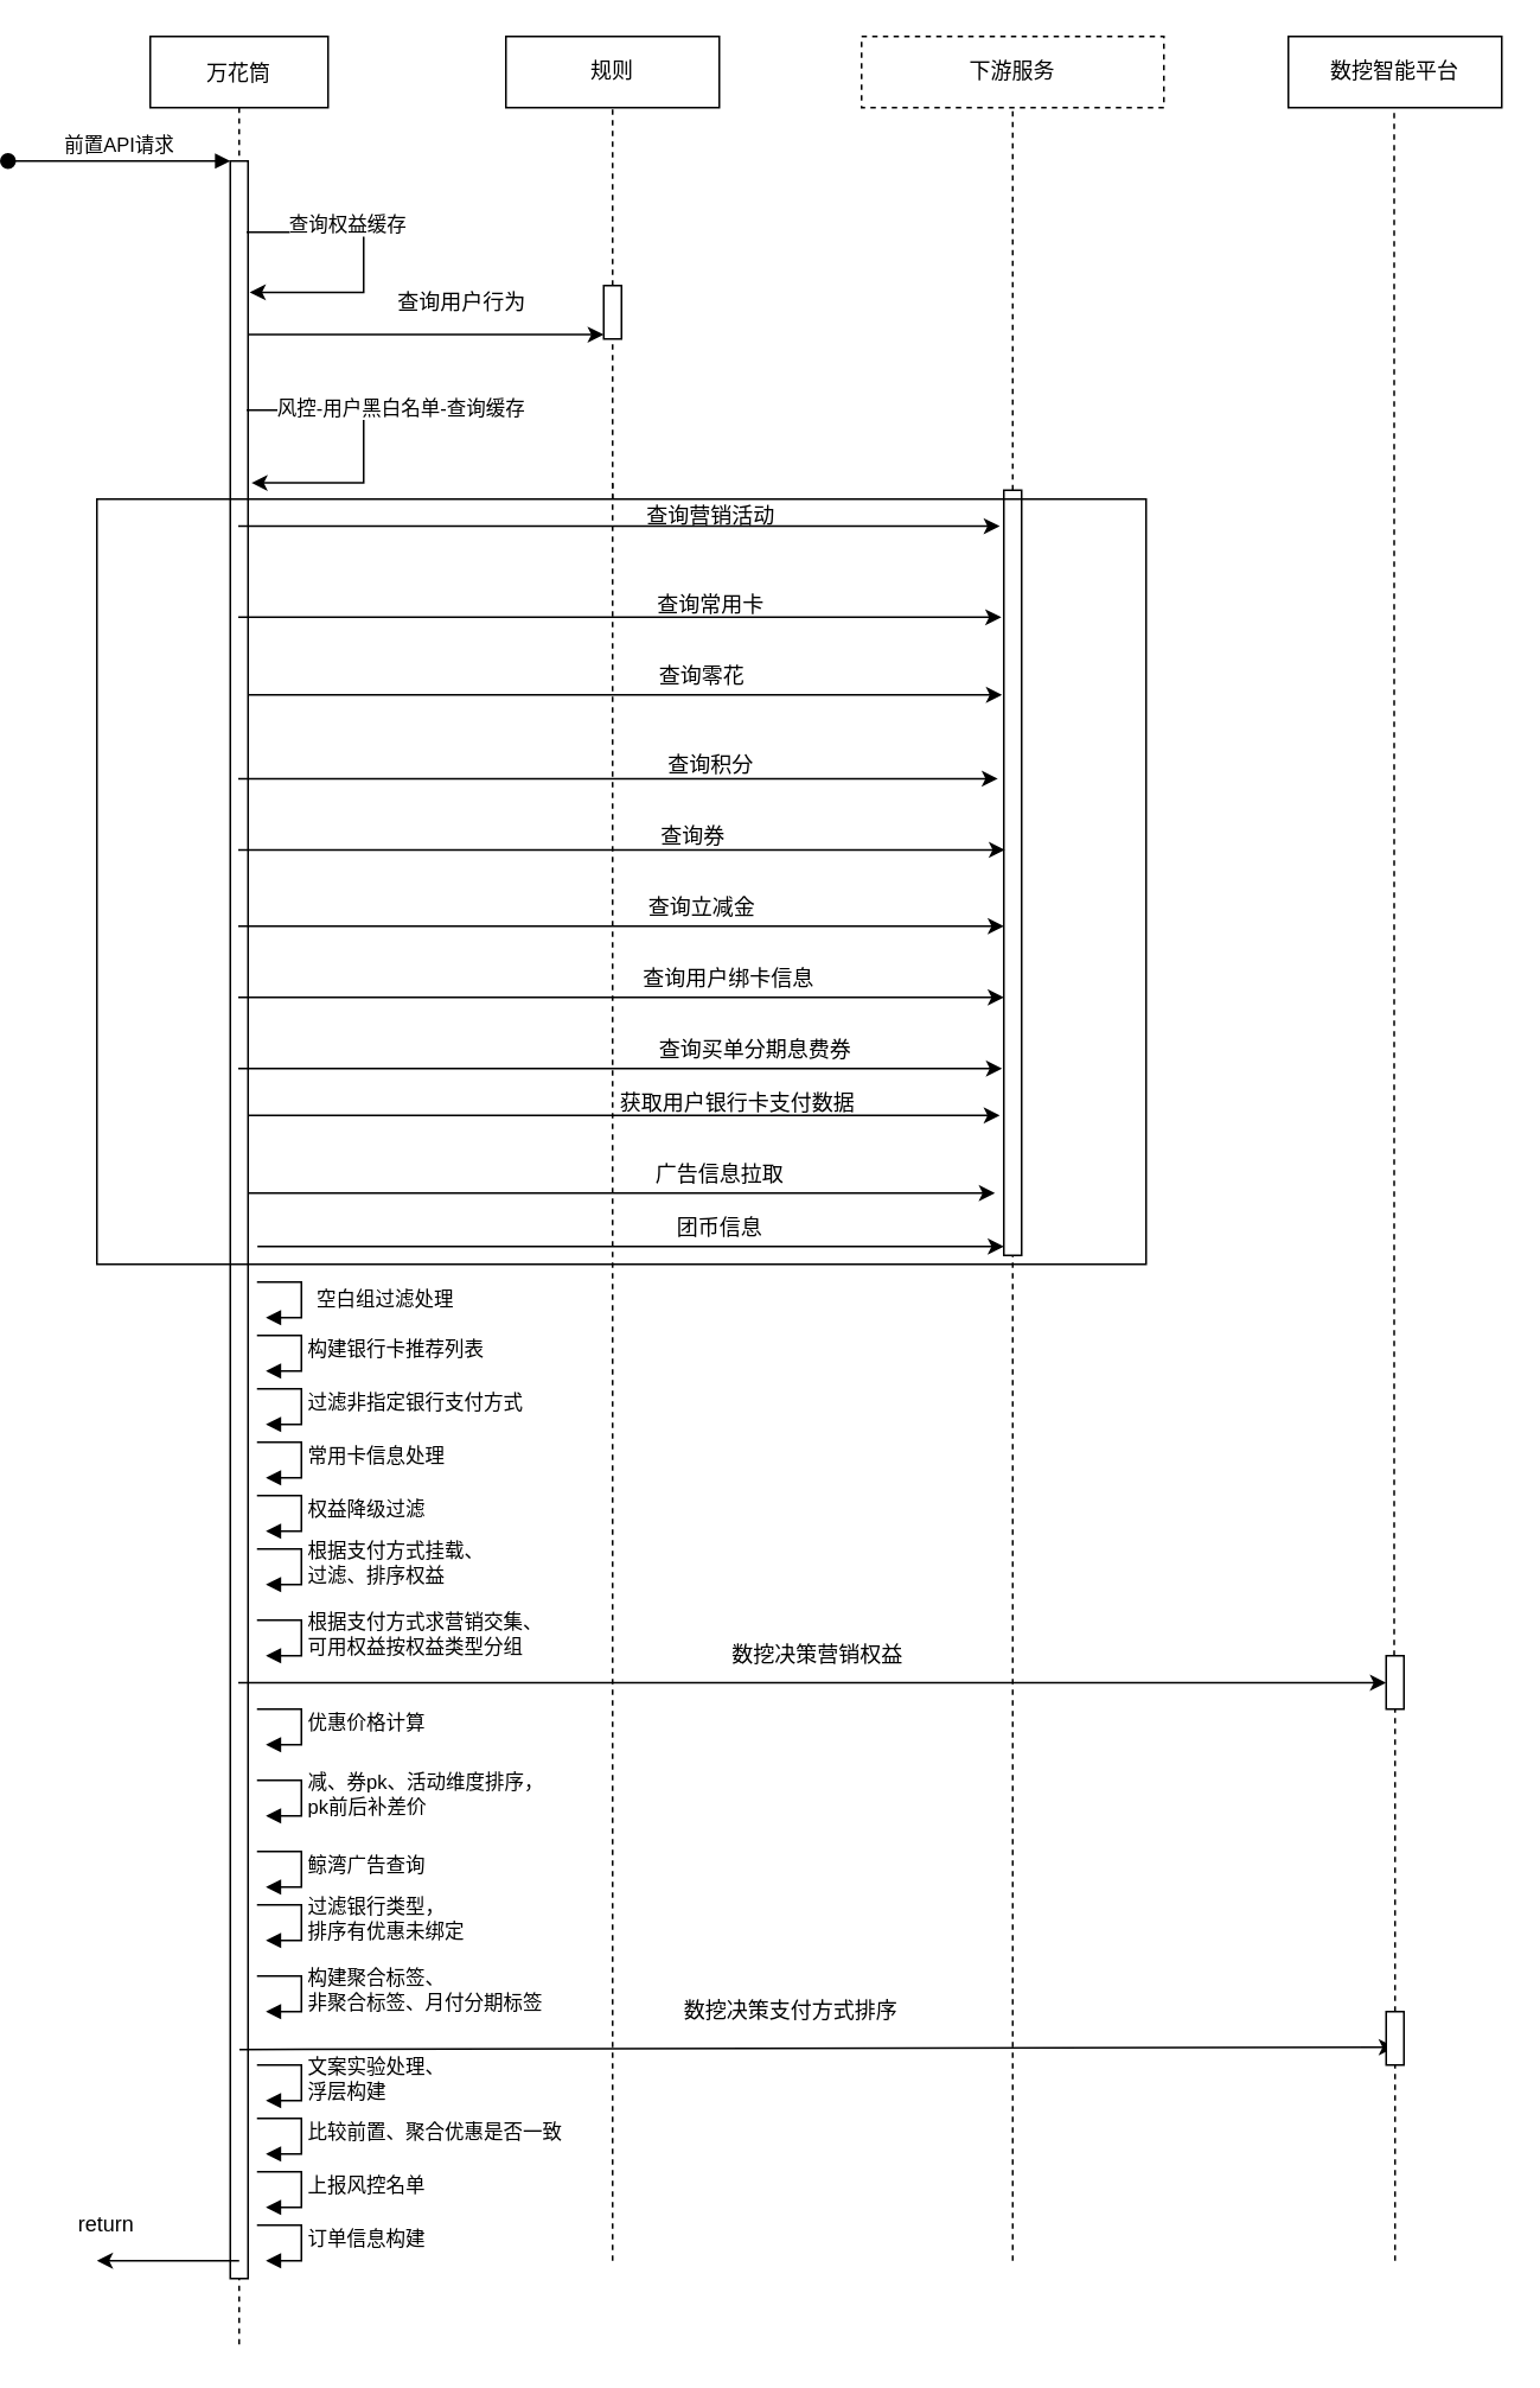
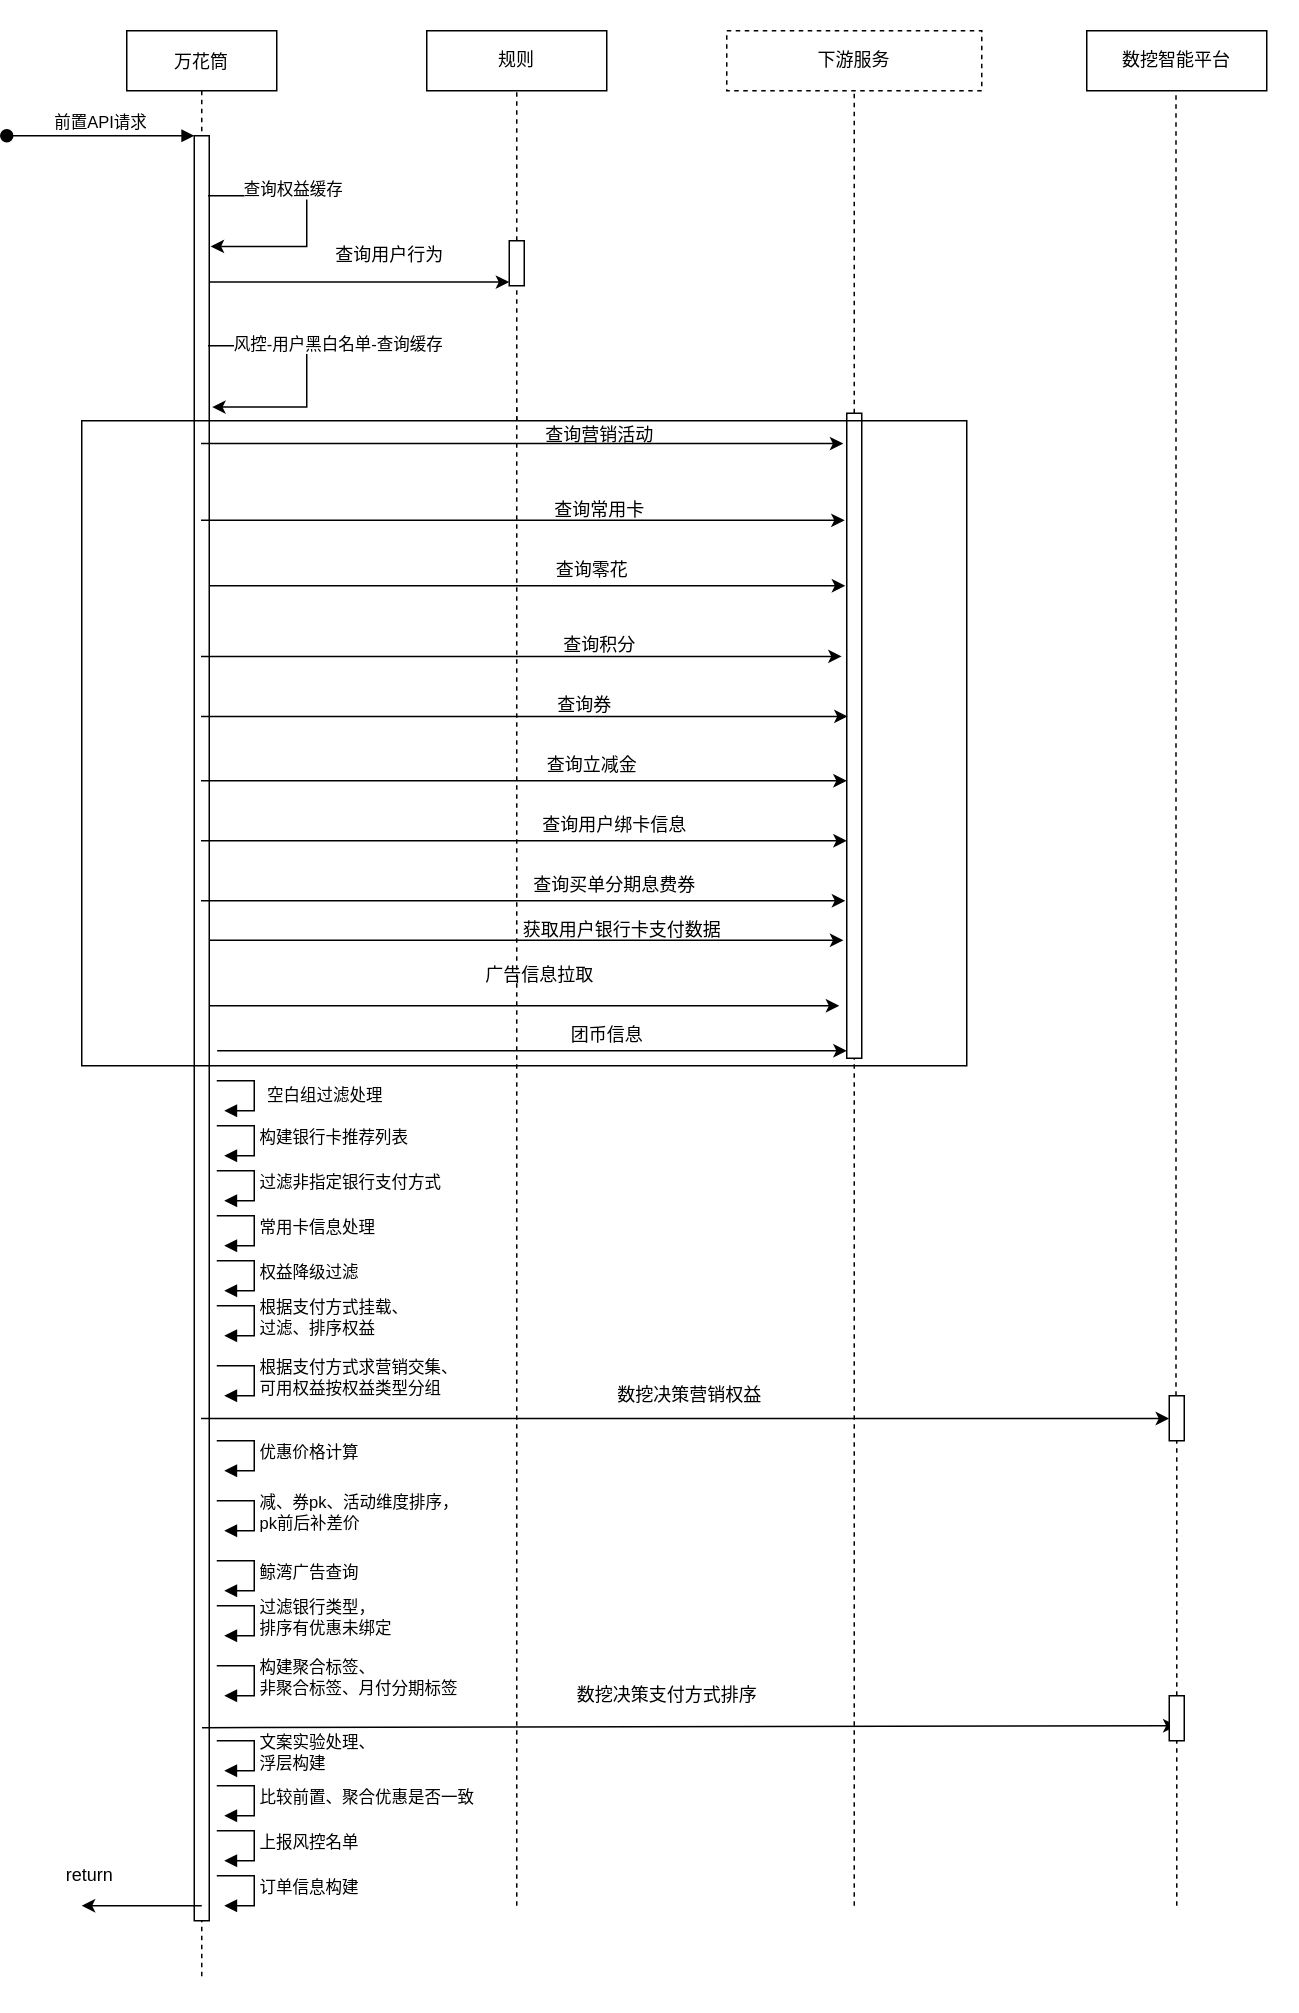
- <mxCell id="29" value="查询买单分期息费券" style="text;html=1;align=center;verticalAlign=middle;resizable=0;points=[];autosize=1;" vertex="1" parent="1"><mxGeometry x="350" y="580" width="120" height="20" as="geometry" /></mxCell>
+ <mxCell id="29" value="查询买单分期息费券" style="text;html=1;align=center;verticalAlign=middle;resizable=0;points=[];autosize=1;" vertex="1" parent="1"><mxGeometry x="335" y="580" width="120" height="20" as="geometry" /></mxCell>
- <mxCell id="31" value="广告信息拉取" style="text;html=1;align=center;verticalAlign=middle;resizable=0;points=[];autosize=1;" vertex="1" parent="1"><mxGeometry x="345" y="650" width="90" height="20" as="geometry" /></mxCell>
+ <mxCell id="31" value="广告信息拉取" style="text;html=1;align=center;verticalAlign=middle;resizable=0;points=[];autosize=1;" vertex="1" parent="1"><mxGeometry x="300" y="640" width="90" height="20" as="geometry" /></mxCell>
